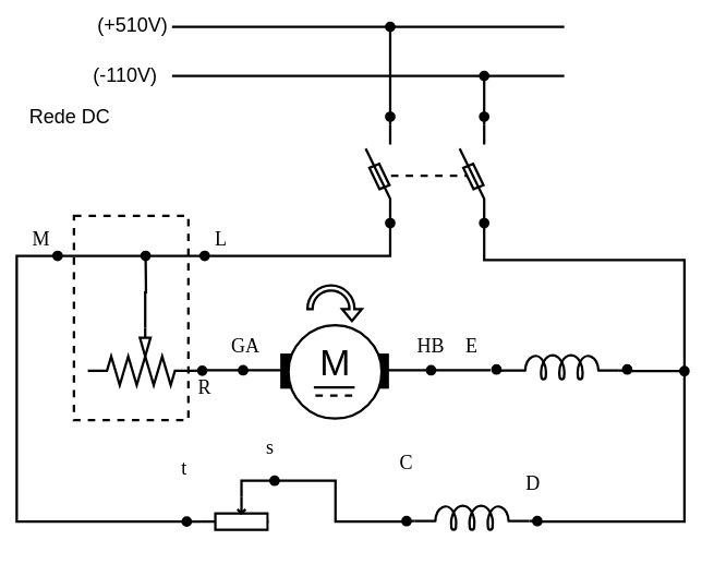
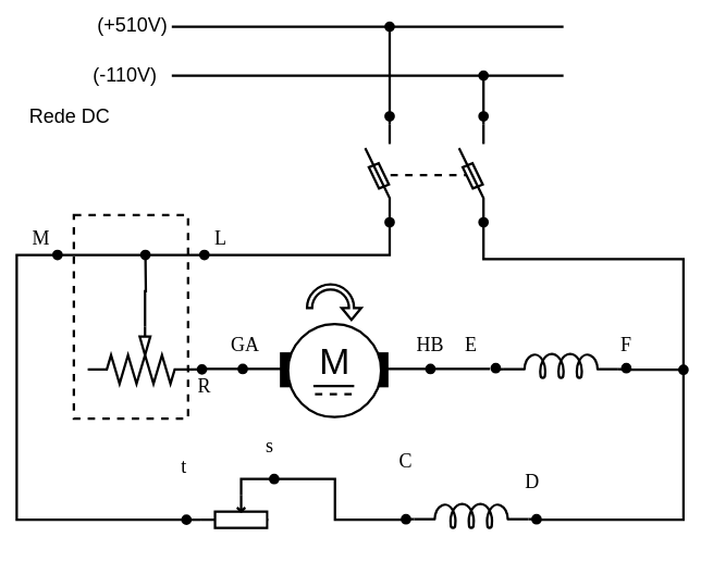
+ <mxCell id="46" value="&lt;font style=&quot;font-size: 24px&quot; face=&quot;Verdana&quot;&gt;F&lt;/font&gt;" style="text;html=1;strokeColor=none;fillColor=none;align=center;verticalAlign=middle;whiteSpace=wrap;rounded=0;dashed=1;" parent="1" vertex="1"><mxGeometry x="747" y="413" width="40" height="20" as="geometry" /></mxCell>
